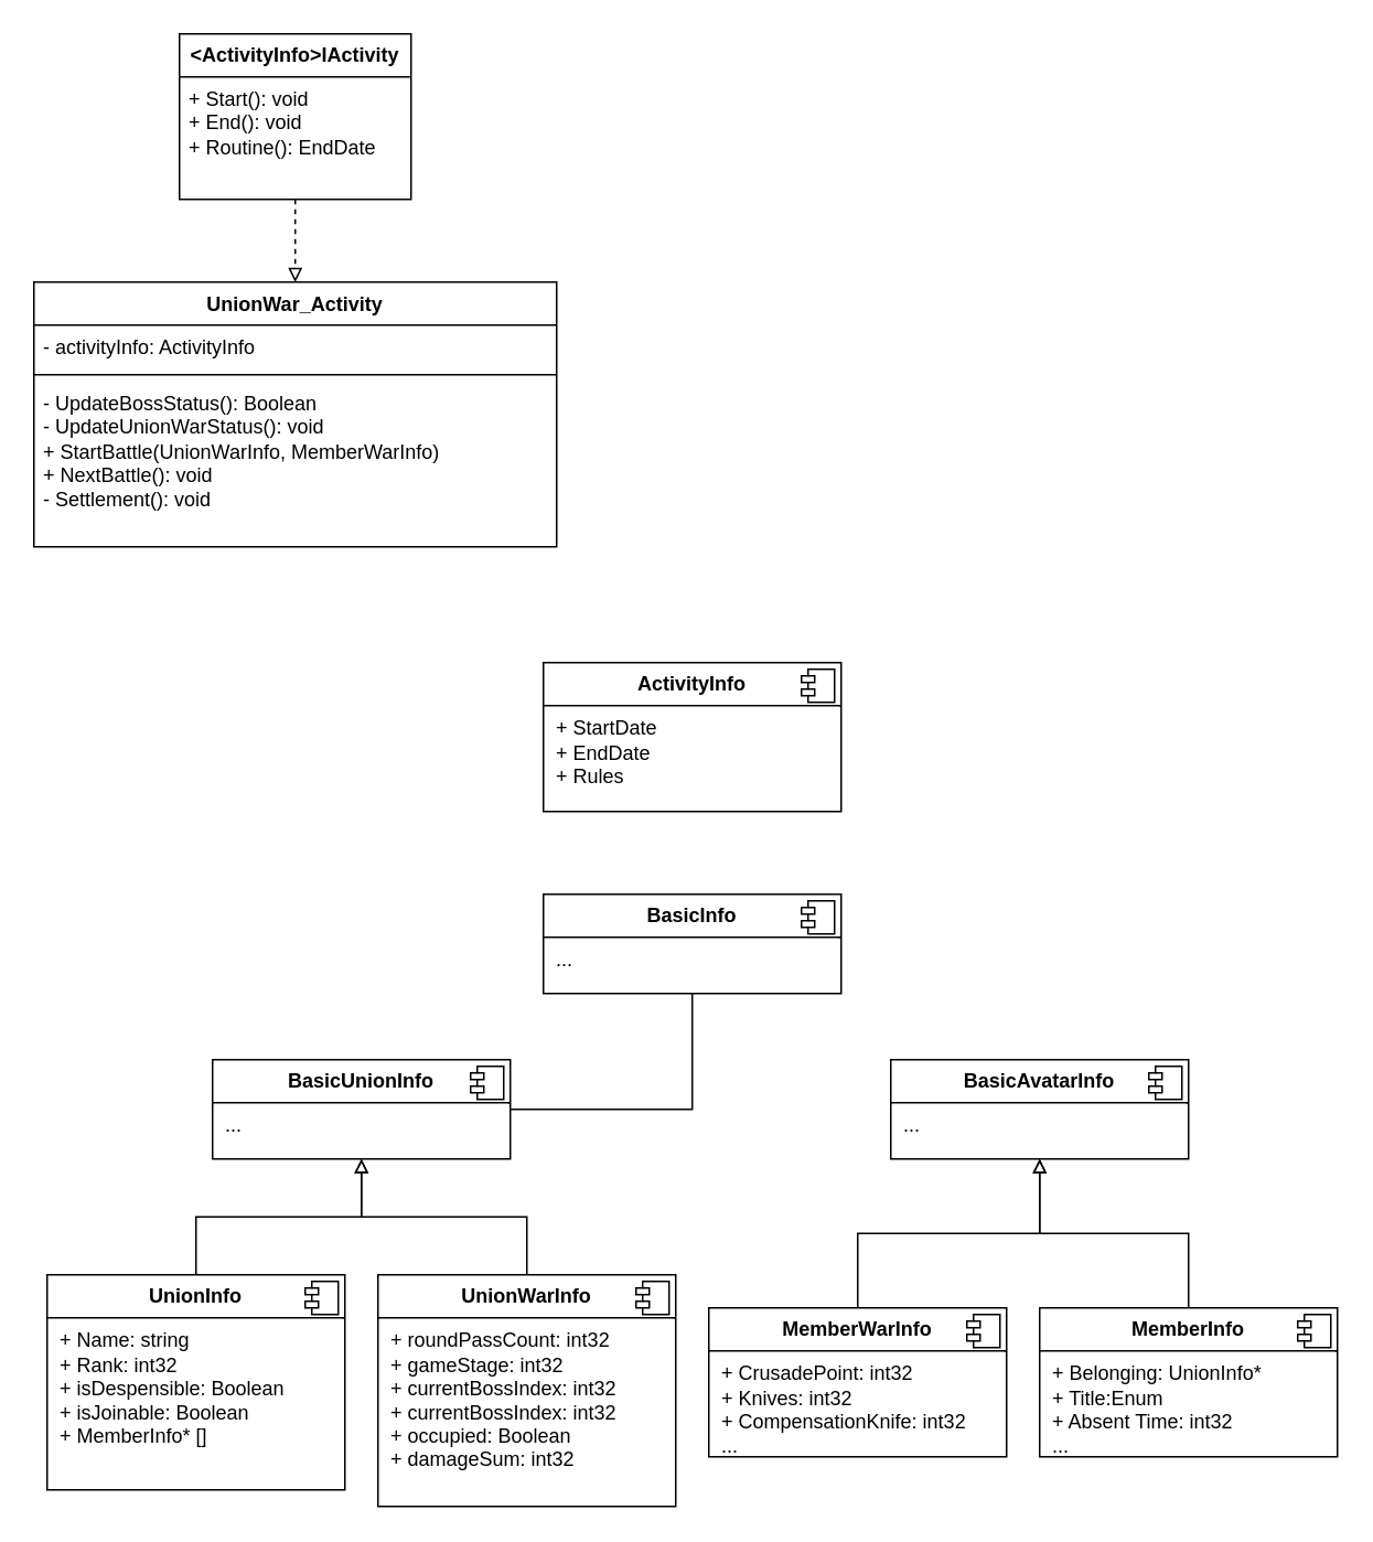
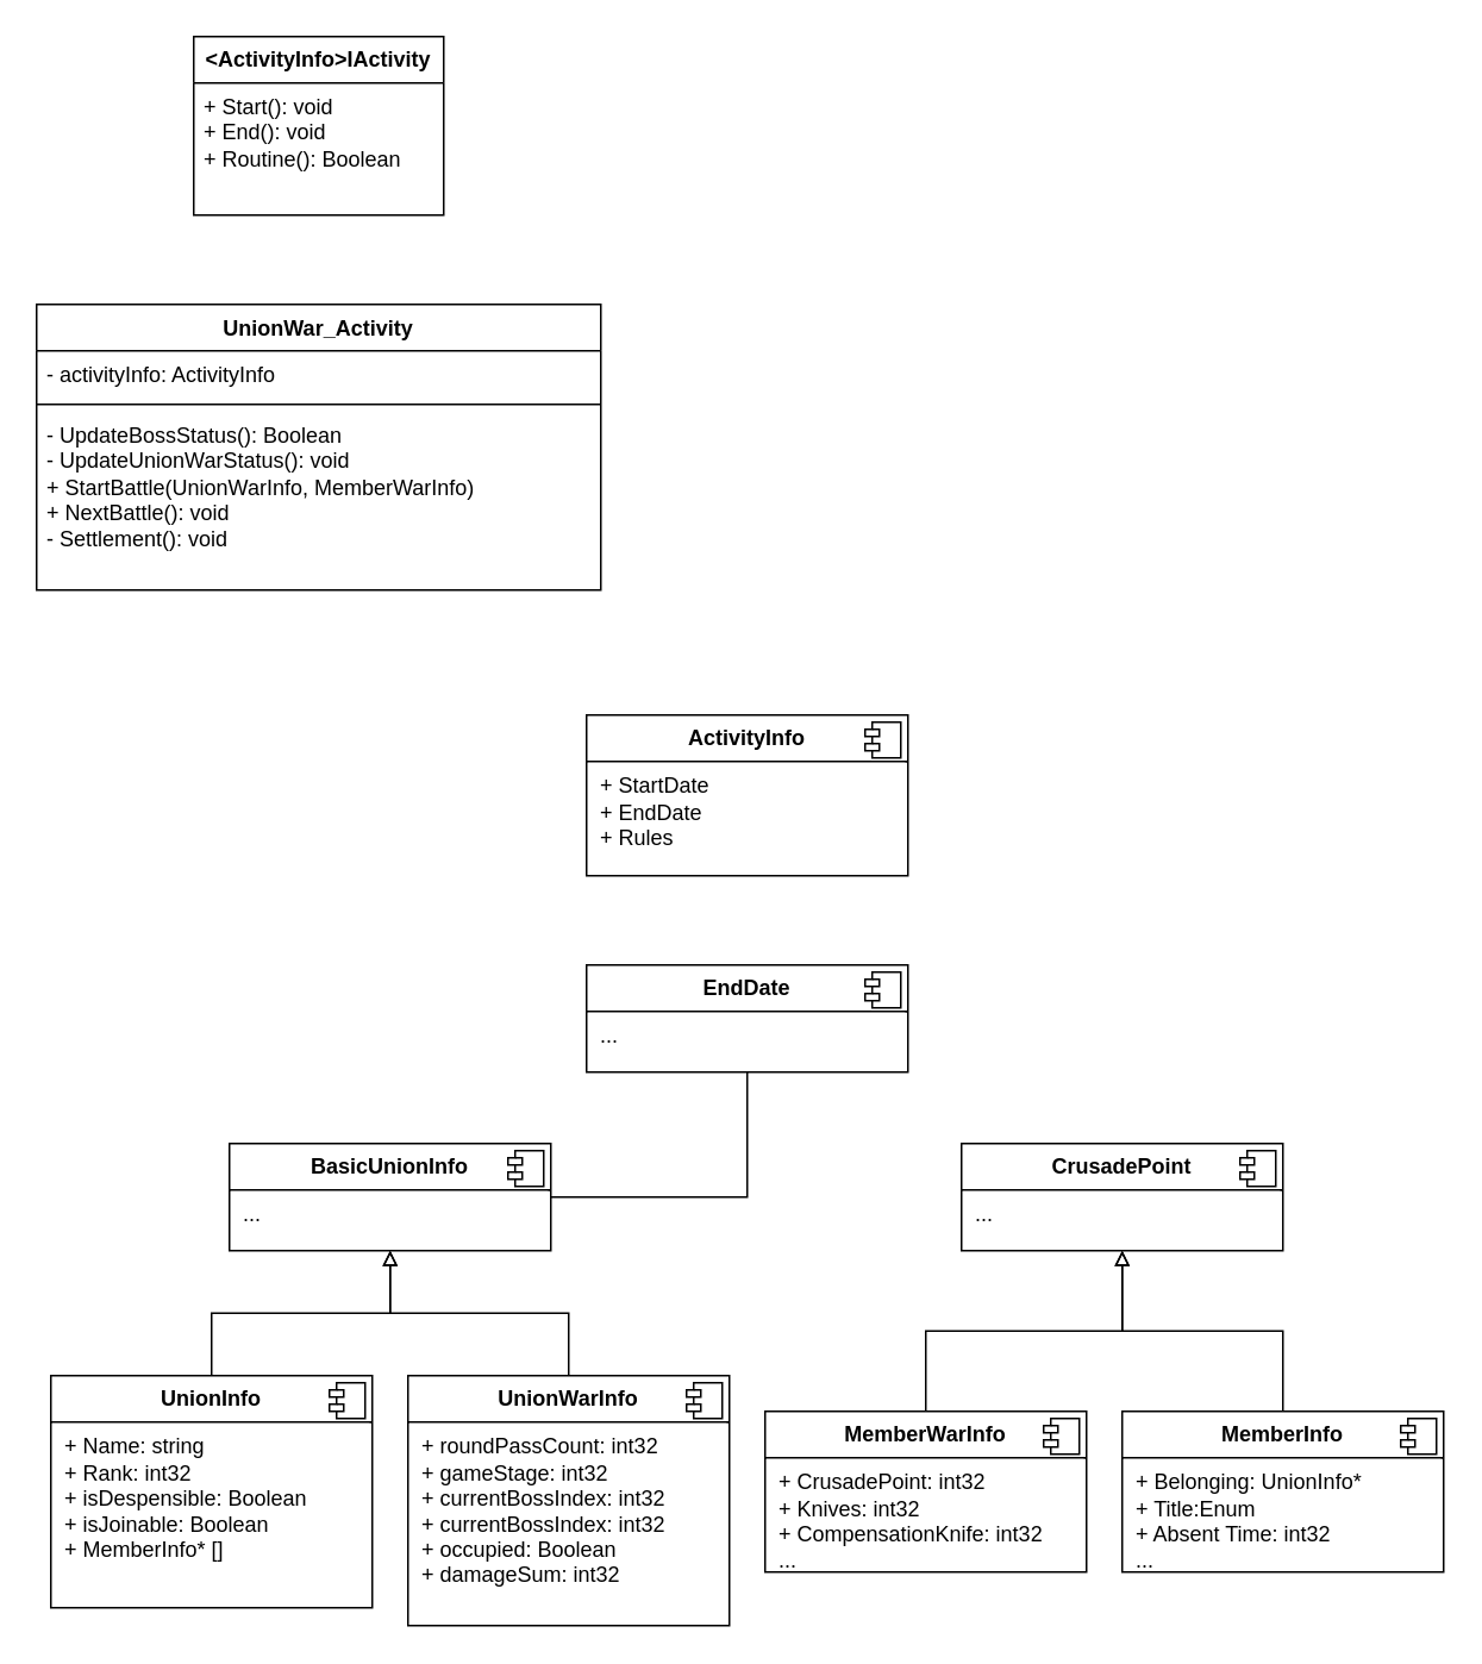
- <mxCell id="26" value="+ Start(): void&lt;div&gt;+ End(): void&lt;/div&gt;&lt;div&gt;+ Routine(): EndDate&lt;/div&gt;&lt;div&gt;&lt;br&gt;&lt;/div&gt;" style="text;strokeColor=none;fillColor=none;align=left;verticalAlign=top;spacingLeft=4;spacingRight=4;overflow=hidden;rotatable=0;points=[[0,0.5],[1,0.5]];portConstraint=eastwest;whiteSpace=wrap;html=1;" vertex="1" parent="25"><mxGeometry y="26" width="140" height="74" as="geometry" /></mxCell>
+ <mxCell id="26" value="+ Start(): void&lt;div&gt;+ End(): void&lt;/div&gt;&lt;div&gt;+ Routine(): Boolean&lt;/div&gt;&lt;div&gt;&lt;br&gt;&lt;/div&gt;" style="text;strokeColor=none;fillColor=none;align=left;verticalAlign=top;spacingLeft=4;spacingRight=4;overflow=hidden;rotatable=0;points=[[0,0.5],[1,0.5]];portConstraint=eastwest;whiteSpace=wrap;html=1;" vertex="1" parent="25"><mxGeometry y="26" width="140" height="74" as="geometry" /></mxCell>
- <mxCell id="24" style="edgeStyle=orthogonalEdgeStyle;rounded=0;orthogonalLoop=1;jettySize=auto;html=1;dashed=1;endArrow=block;endFill=0;" edge="1" parent="1" source="25" target="20"><mxGeometry relative="1" as="geometry" /></mxCell>
- <mxCell id="27" value="&lt;p style=&quot;margin:0px;margin-top:6px;text-align:center;&quot;&gt;&lt;b&gt;BasicInfo&lt;/b&gt;&lt;/p&gt;&lt;hr size=&quot;1&quot; style=&quot;border-style:solid;&quot;&gt;&lt;p style=&quot;margin:0px;margin-left:8px;&quot;&gt;&lt;span style=&quot;background-color: initial;&quot;&gt;...&lt;/span&gt;&lt;br&gt;&lt;/p&gt;&lt;p style=&quot;margin:0px;margin-left:8px;&quot;&gt;&lt;br&gt;&lt;/p&gt;" style="align=left;overflow=fill;html=1;dropTarget=0;whiteSpace=wrap;" vertex="1" parent="1"><mxGeometry x="328" y="540" width="180" height="60" as="geometry" /></mxCell>
+ <mxCell id="27" value="&lt;p style=&quot;margin:0px;margin-top:6px;text-align:center;&quot;&gt;&lt;b&gt;EndDate&lt;/b&gt;&lt;/p&gt;&lt;hr size=&quot;1&quot; style=&quot;border-style:solid;&quot;&gt;&lt;p style=&quot;margin:0px;margin-left:8px;&quot;&gt;&lt;span style=&quot;background-color: initial;&quot;&gt;...&lt;/span&gt;&lt;br&gt;&lt;/p&gt;&lt;p style=&quot;margin:0px;margin-left:8px;&quot;&gt;&lt;br&gt;&lt;/p&gt;" style="align=left;overflow=fill;html=1;dropTarget=0;whiteSpace=wrap;" vertex="1" parent="1"><mxGeometry x="328" y="540" width="180" height="60" as="geometry" /></mxCell>
- <mxCell id="12" value="&lt;p style=&quot;margin:0px;margin-top:6px;text-align:center;&quot;&gt;&lt;b&gt;BasicAvatarInfo&lt;/b&gt;&lt;/p&gt;&lt;hr size=&quot;1&quot; style=&quot;border-style:solid;&quot;&gt;&lt;p style=&quot;margin:0px;margin-left:8px;&quot;&gt;&lt;span style=&quot;background-color: initial;&quot;&gt;...&lt;/span&gt;&lt;br&gt;&lt;/p&gt;&lt;p style=&quot;margin:0px;margin-left:8px;&quot;&gt;&lt;br&gt;&lt;/p&gt;" style="align=left;overflow=fill;html=1;dropTarget=0;whiteSpace=wrap;" vertex="1" parent="1"><mxGeometry x="538" y="640" width="180" height="60" as="geometry" /></mxCell>
+ <mxCell id="12" value="&lt;p style=&quot;margin:0px;margin-top:6px;text-align:center;&quot;&gt;&lt;b&gt;CrusadePoint&lt;/b&gt;&lt;/p&gt;&lt;hr size=&quot;1&quot; style=&quot;border-style:solid;&quot;&gt;&lt;p style=&quot;margin:0px;margin-left:8px;&quot;&gt;&lt;span style=&quot;background-color: initial;&quot;&gt;...&lt;/span&gt;&lt;br&gt;&lt;/p&gt;&lt;p style=&quot;margin:0px;margin-left:8px;&quot;&gt;&lt;br&gt;&lt;/p&gt;" style="align=left;overflow=fill;html=1;dropTarget=0;whiteSpace=wrap;" vertex="1" parent="1"><mxGeometry x="538" y="640" width="180" height="60" as="geometry" /></mxCell>
